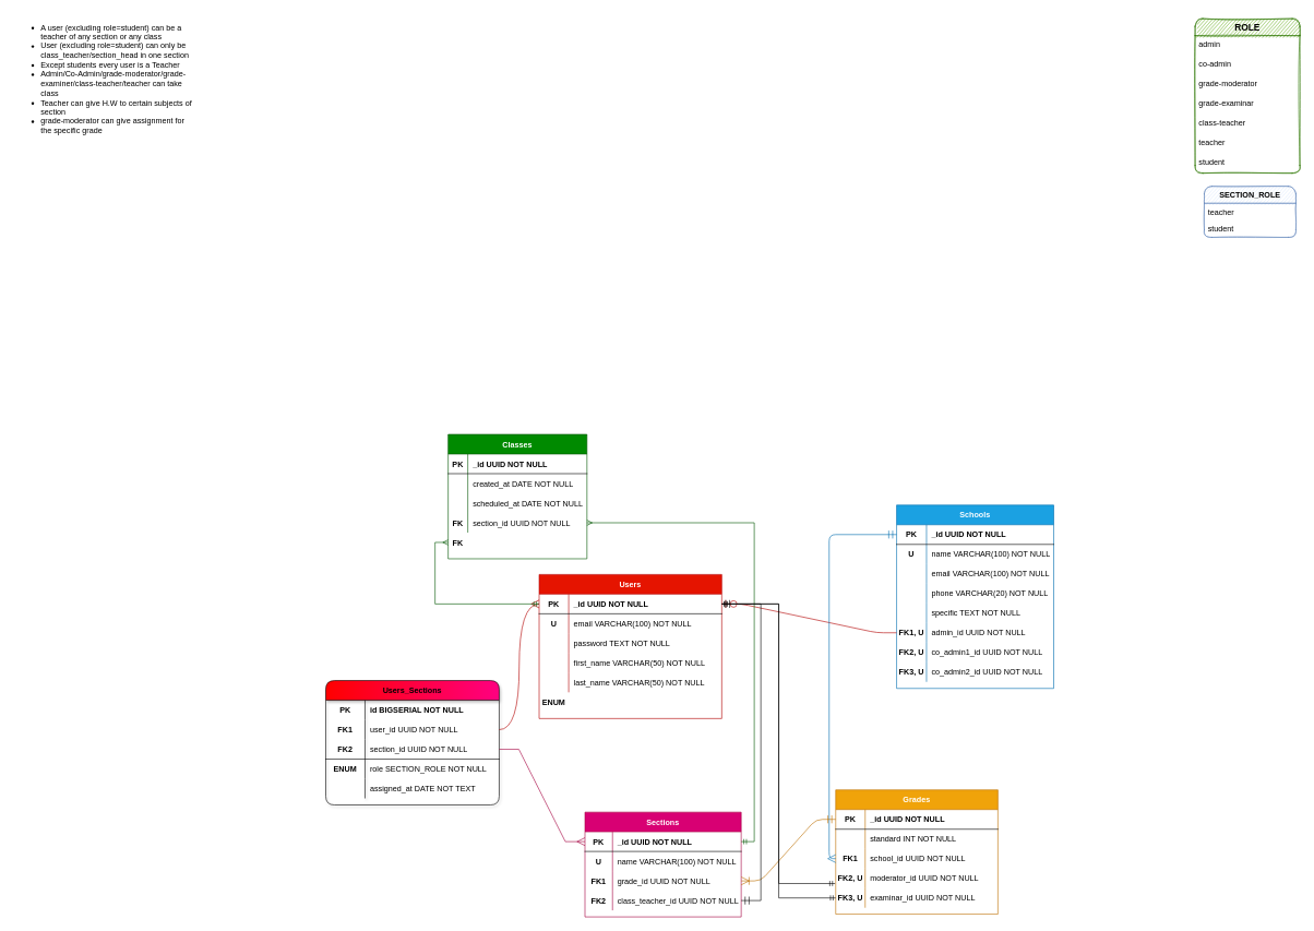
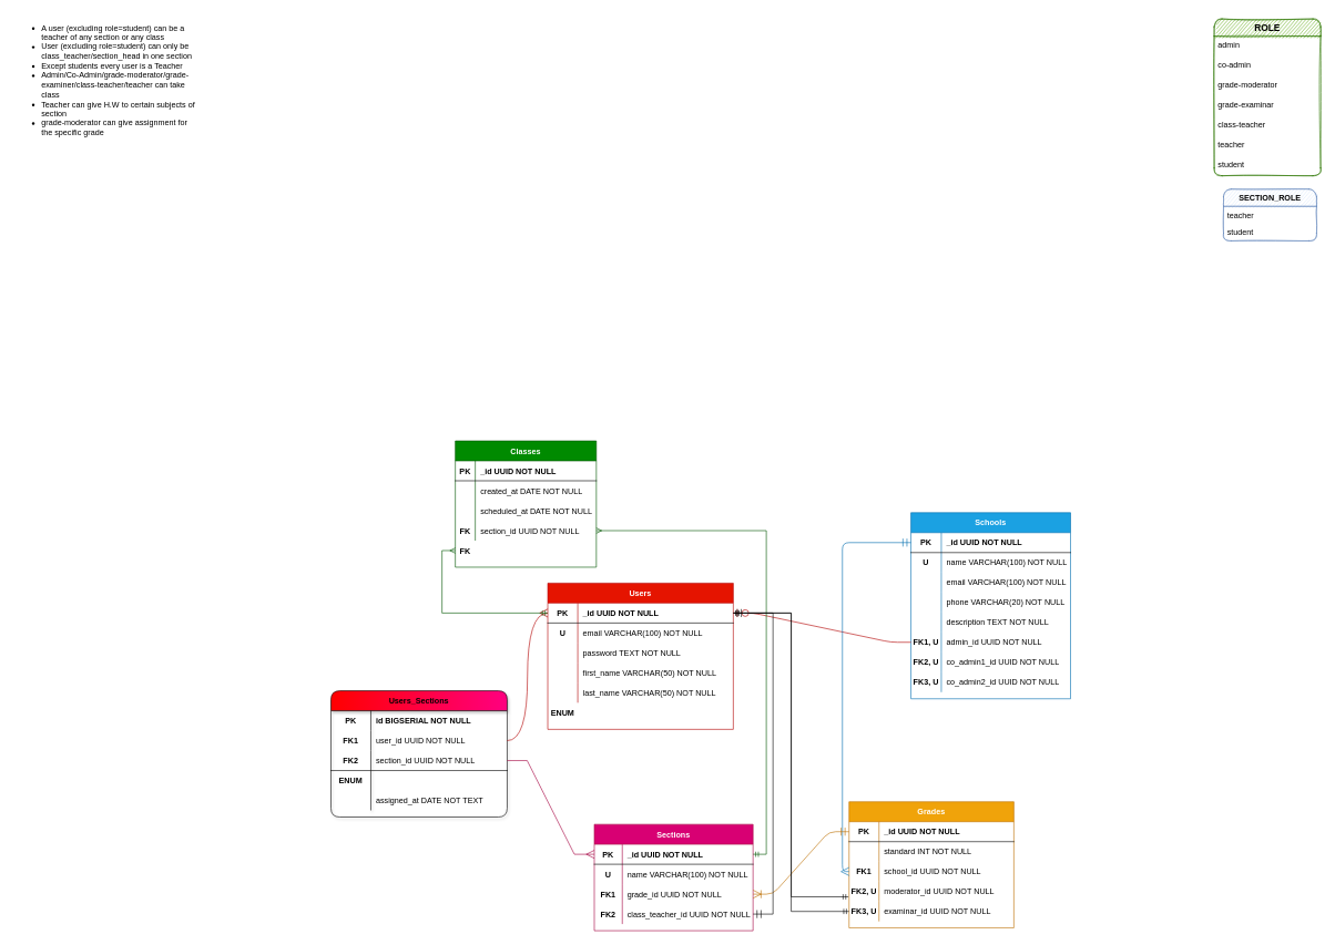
- <mxCell id="35" value="specific TEXT NOT NULL" style="shape=partialRectangle;connectable=0;fillColor=none;top=0;left=0;bottom=0;right=0;align=left;spacingLeft=6;overflow=hidden;" parent="33" vertex="1"><mxGeometry x="45.706" width="194.294" height="30" as="geometry" /></mxCell>
+ <mxCell id="35" value="description TEXT NOT NULL" style="shape=partialRectangle;connectable=0;fillColor=none;top=0;left=0;bottom=0;right=0;align=left;spacingLeft=6;overflow=hidden;" parent="33" vertex="1"><mxGeometry x="45.706" width="194.294" height="30" as="geometry" /></mxCell>
- <mxCell id="97" value="role SECTION_ROLE NOT NULL" style="shape=partialRectangle;connectable=0;fillColor=none;top=0;left=0;bottom=0;right=0;align=left;spacingLeft=6;overflow=hidden;" parent="95" vertex="1"><mxGeometry x="60" width="205" height="30" as="geometry" /></mxCell>
